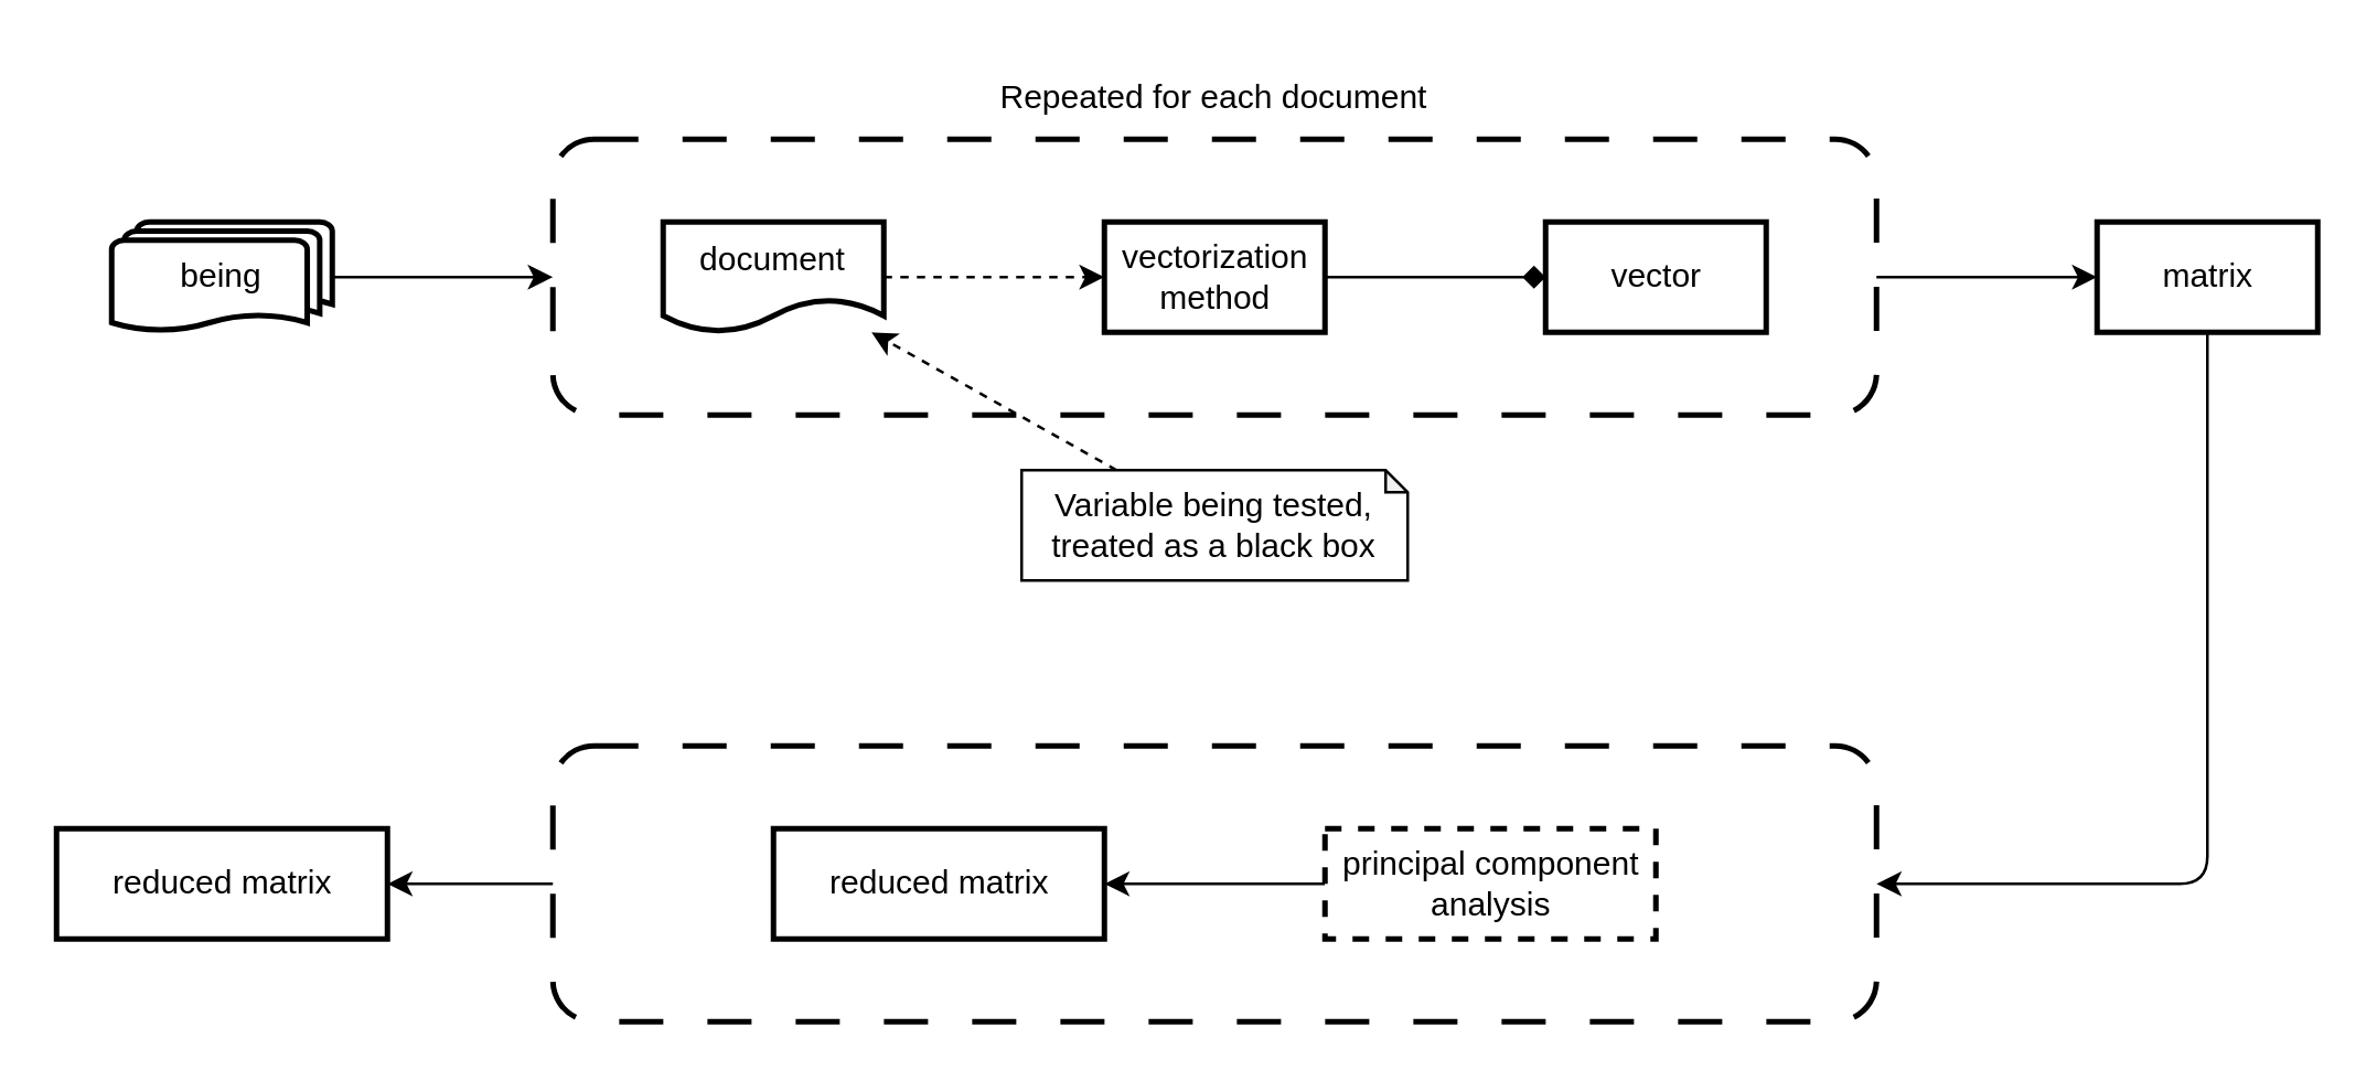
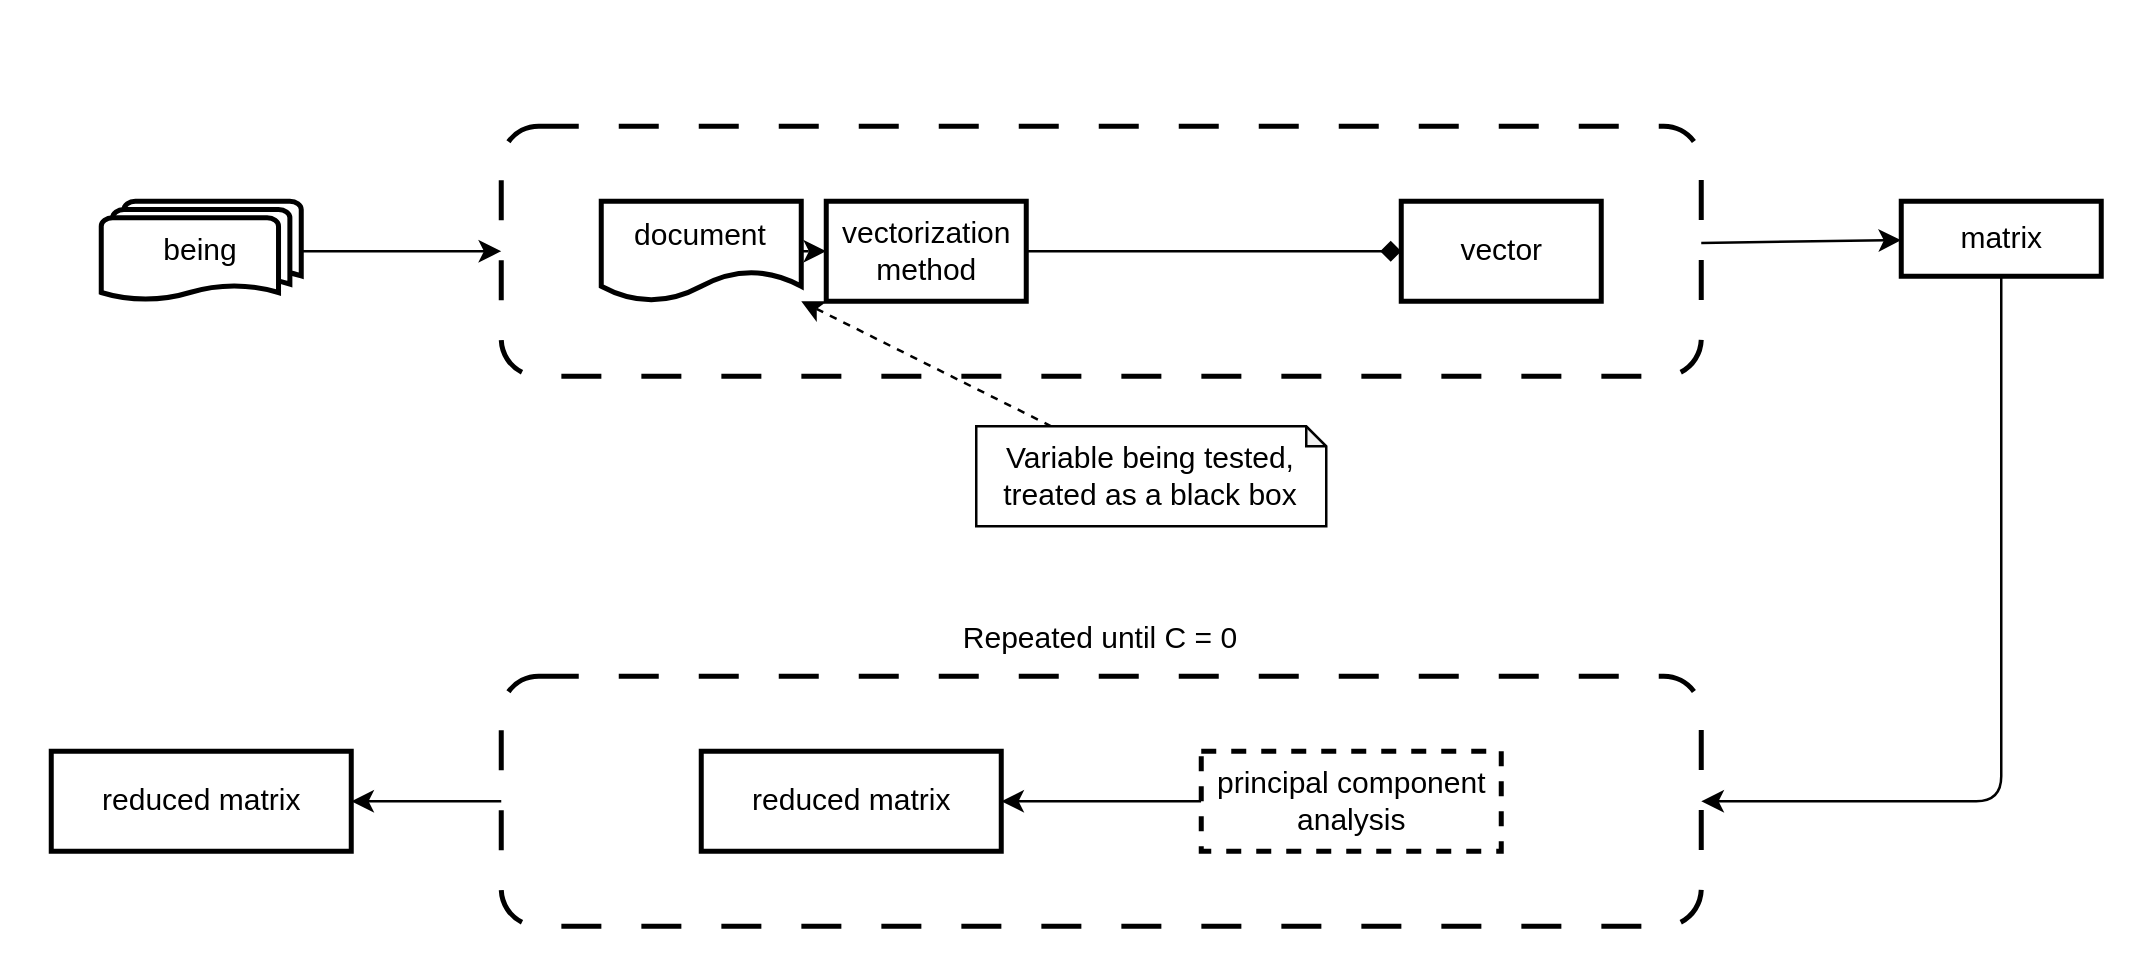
- <mxCell id="20" value="Repeated for each document" style="text;html=1;strokeColor=none;fillColor=none;align=center;verticalAlign=middle;whiteSpace=wrap;rounded=0;" parent="1" vertex="1"><mxGeometry x="335" y="20" width="210" height="30" as="geometry" /></mxCell>
- <mxCell id="11" value="vectorization&lt;br&gt;method" style="html=1;strokeWidth=2;" parent="1" vertex="1"><mxGeometry x="400" y="80" width="80" height="40" as="geometry" /></mxCell>
+ <mxCell id="11" value="vectorization&lt;br&gt;method" style="html=1;strokeWidth=2;" parent="1" vertex="1"><mxGeometry x="330" y="80" width="80" height="40" as="geometry" /></mxCell>
- <mxCell id="13" value="matrix" style="html=1;strokeWidth=2;" parent="1" vertex="1"><mxGeometry x="760" y="80" width="80" height="40" as="geometry" /></mxCell>
+ <mxCell id="13" value="matrix" style="html=1;strokeWidth=2;" parent="1" vertex="1"><mxGeometry x="760" y="80" width="80" height="30" as="geometry" /></mxCell>
- <mxCell id="19" value="Variable being tested,&lt;br&gt;treated as a black box" style="shape=note;whiteSpace=wrap;html=1;backgroundOutline=1;darkOpacity=0.05;size=8;" parent="1" vertex="1"><mxGeometry x="370" y="170" width="140" height="40" as="geometry" /></mxCell>
+ <mxCell id="19" value="Variable being tested,&lt;br&gt;treated as a black box" style="shape=note;whiteSpace=wrap;html=1;backgroundOutline=1;darkOpacity=0.05;size=8;" parent="1" vertex="1"><mxGeometry x="390" y="170" width="140" height="40" as="geometry" /></mxCell>
+ <mxCell id="21" value="Repeated until C = 0" style="text;html=1;strokeColor=none;fillColor=none;align=center;verticalAlign=middle;whiteSpace=wrap;rounded=0;" parent="1" vertex="1"><mxGeometry x="335" y="240" width="210" height="30" as="geometry" /></mxCell>
